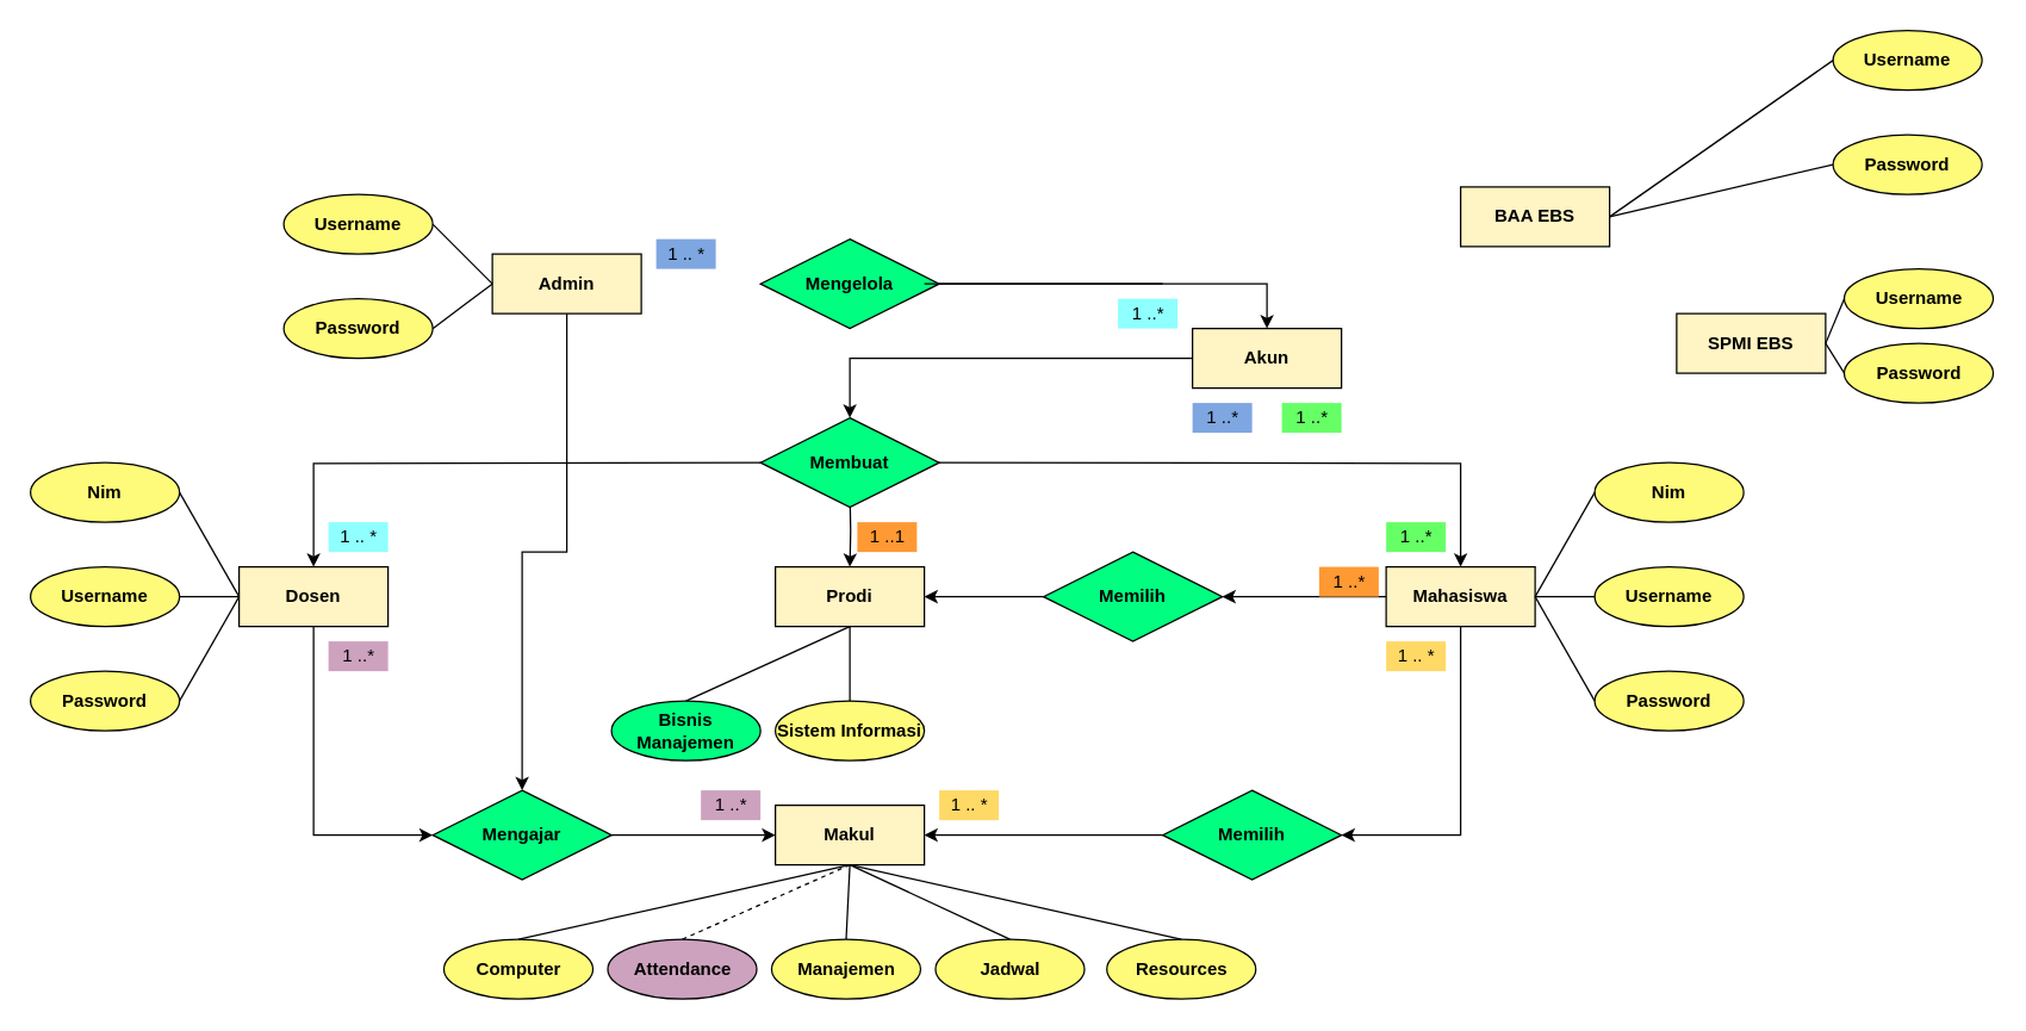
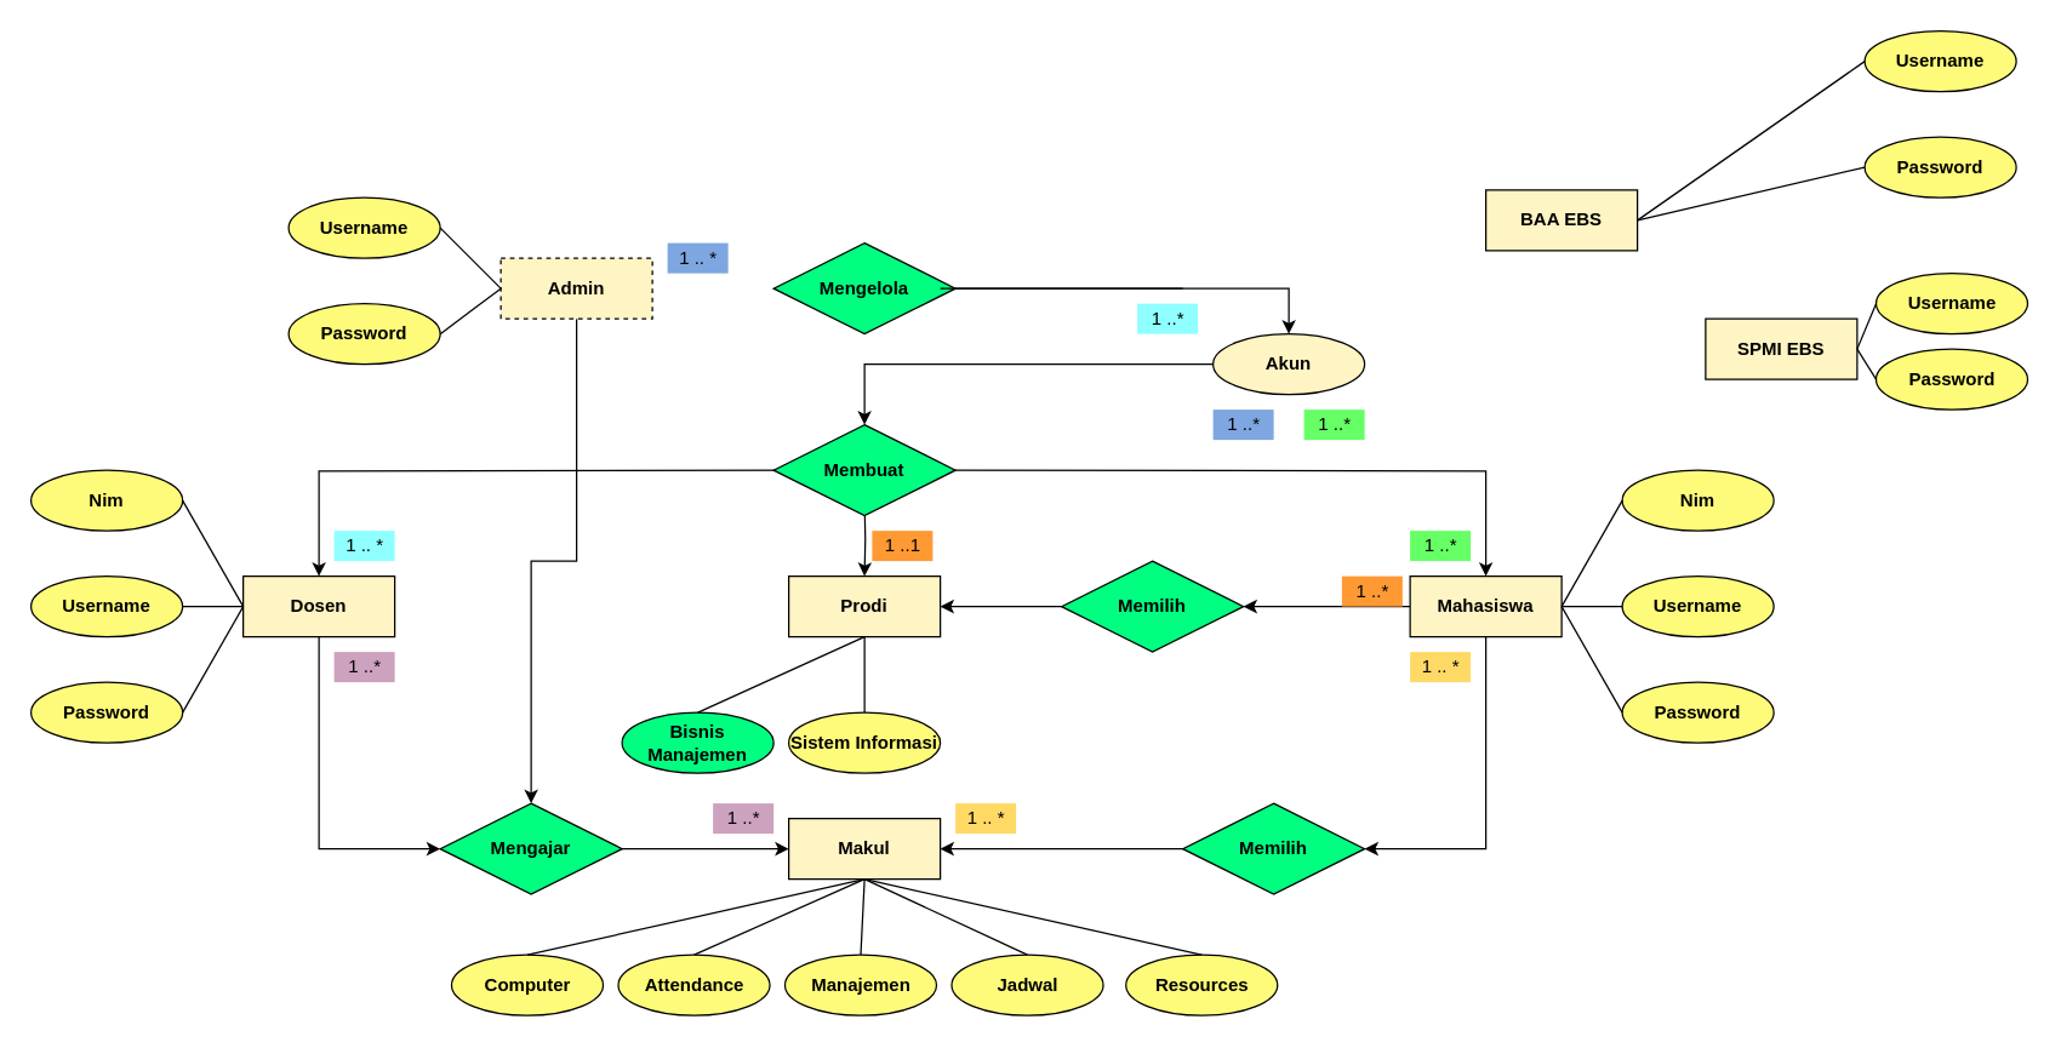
- <mxCell id="46" value="Admin" style="whiteSpace=wrap;html=1;align=center;fontStyle=1;fillColor=#FFF4C3;" parent="1" vertex="1"><mxGeometry x="330" y="170" width="100" height="40" as="geometry" /></mxCell>
+ <mxCell id="46" value="Admin" style="whiteSpace=wrap;html=1;align=center;fontStyle=1;fillColor=#FFF4C3;dashed=1;" parent="1" vertex="1"><mxGeometry x="330" y="170" width="100" height="40" as="geometry" /></mxCell>
- <mxCell id="44" value="Akun" style="whiteSpace=wrap;html=1;align=center;fontStyle=1;fillColor=#FFF4C3;" parent="1" vertex="1"><mxGeometry x="800" y="220" width="100" height="40" as="geometry" /></mxCell>
+ <mxCell id="44" value="Akun" style="ellipse;whiteSpace=wrap;html=1;align=center;fontStyle=1;fillColor=#FFF4C3;" parent="1" vertex="1"><mxGeometry x="800" y="220" width="100" height="40" as="geometry" /></mxCell>
- <mxCell id="20" value="" style="endArrow=none;html=1;rounded=0;entryX=0.5;entryY=0;entryDx=0;entryDy=0;exitX=0.5;exitY=1;exitDx=0;exitDy=0;fontStyle=1;dashed=1;" parent="1" source="10" target="16" edge="1"><mxGeometry relative="1" as="geometry"><mxPoint x="560" y="540" as="sourcePoint" /><mxPoint x="720" y="540" as="targetPoint" /></mxGeometry></mxCell>
+ <mxCell id="20" value="" style="endArrow=none;html=1;rounded=0;entryX=0.5;entryY=0;entryDx=0;entryDy=0;exitX=0.5;exitY=1;exitDx=0;exitDy=0;fontStyle=1" parent="1" source="10" target="16" edge="1"><mxGeometry relative="1" as="geometry"><mxPoint x="560" y="540" as="sourcePoint" /><mxPoint x="720" y="540" as="targetPoint" /></mxGeometry></mxCell>
- <mxCell id="16" value="Attendance" style="ellipse;whiteSpace=wrap;html=1;align=center;fontStyle=1;fillColor=#cda2be;" parent="1" vertex="1"><mxGeometry x="407.5" y="630" width="100" height="40" as="geometry" /></mxCell>
+ <mxCell id="16" value="Attendance" style="ellipse;whiteSpace=wrap;html=1;align=center;fontStyle=1;fillColor=#FFFB7A;" parent="1" vertex="1"><mxGeometry x="407.5" y="630" width="100" height="40" as="geometry" /></mxCell>
